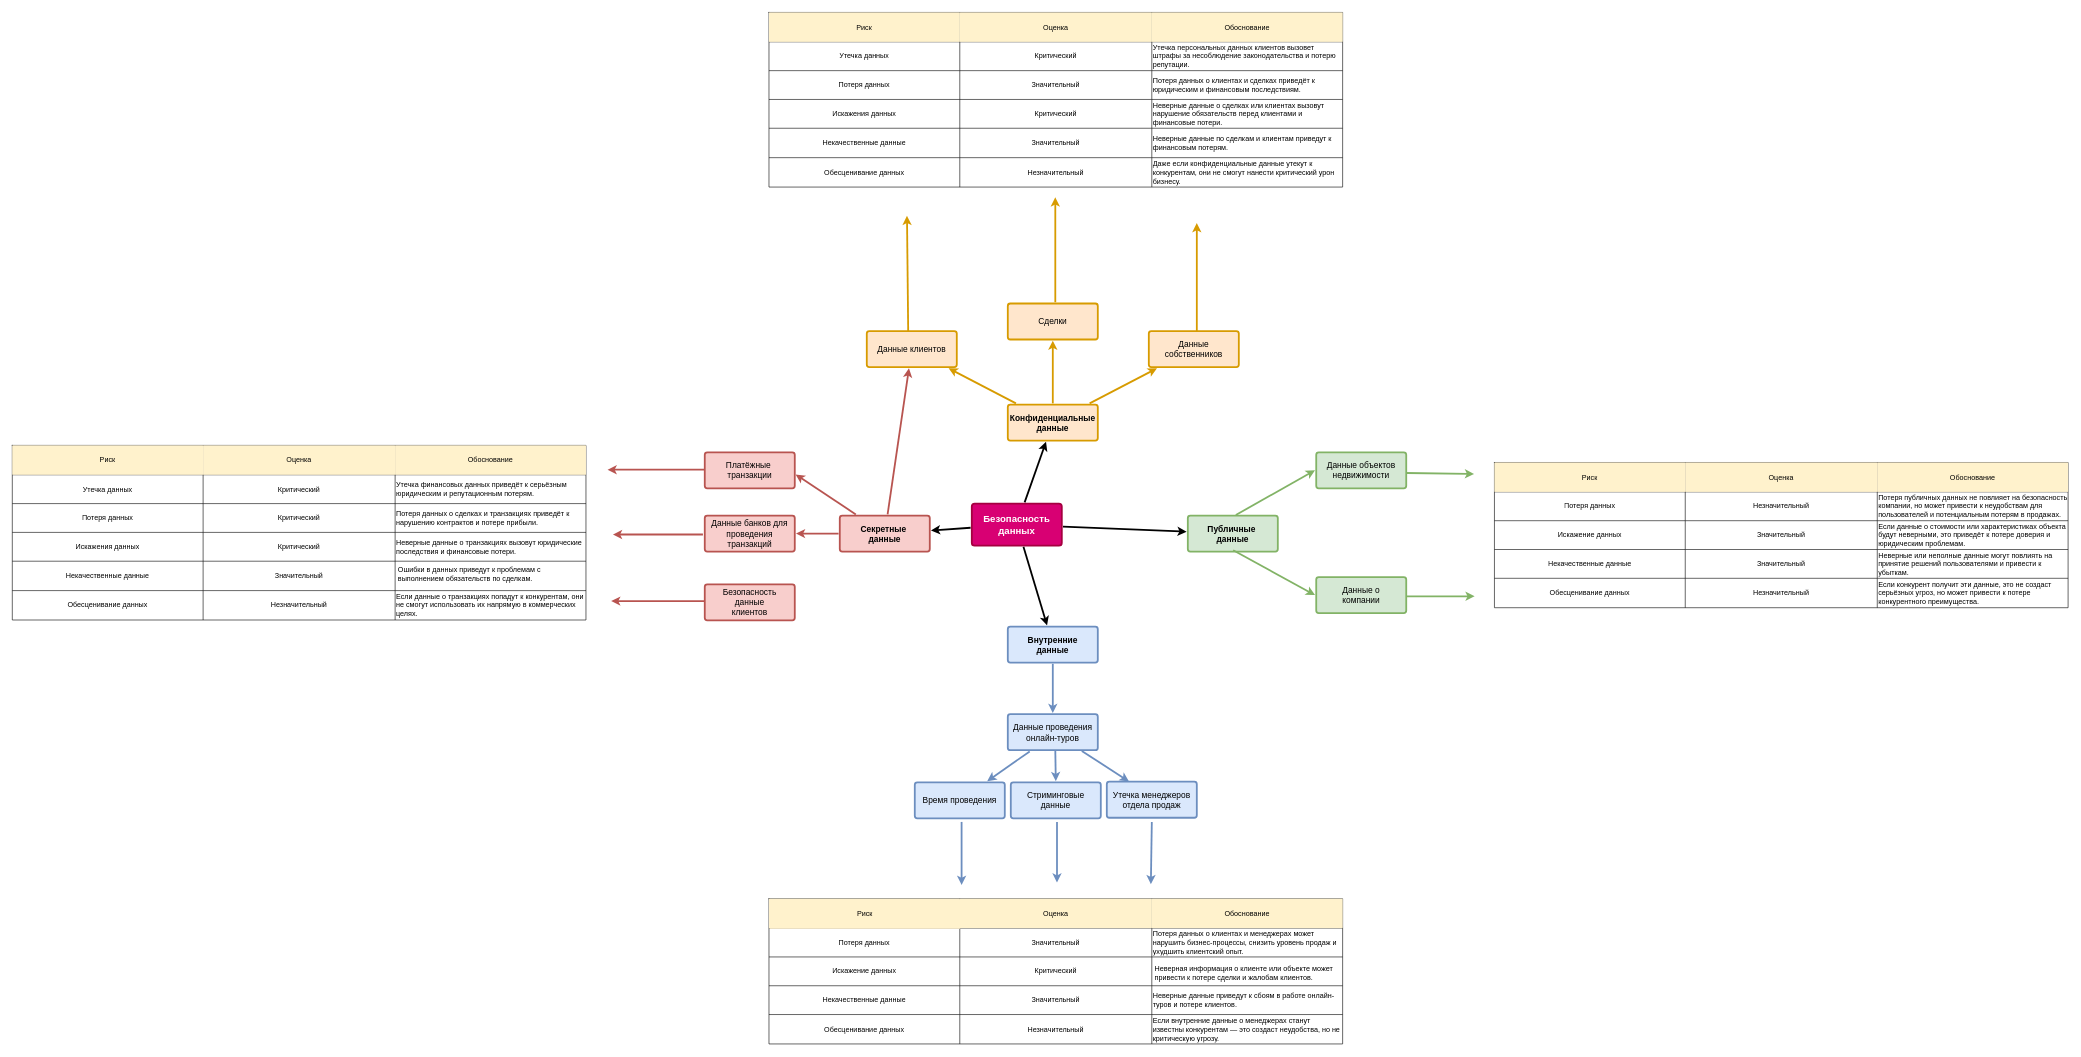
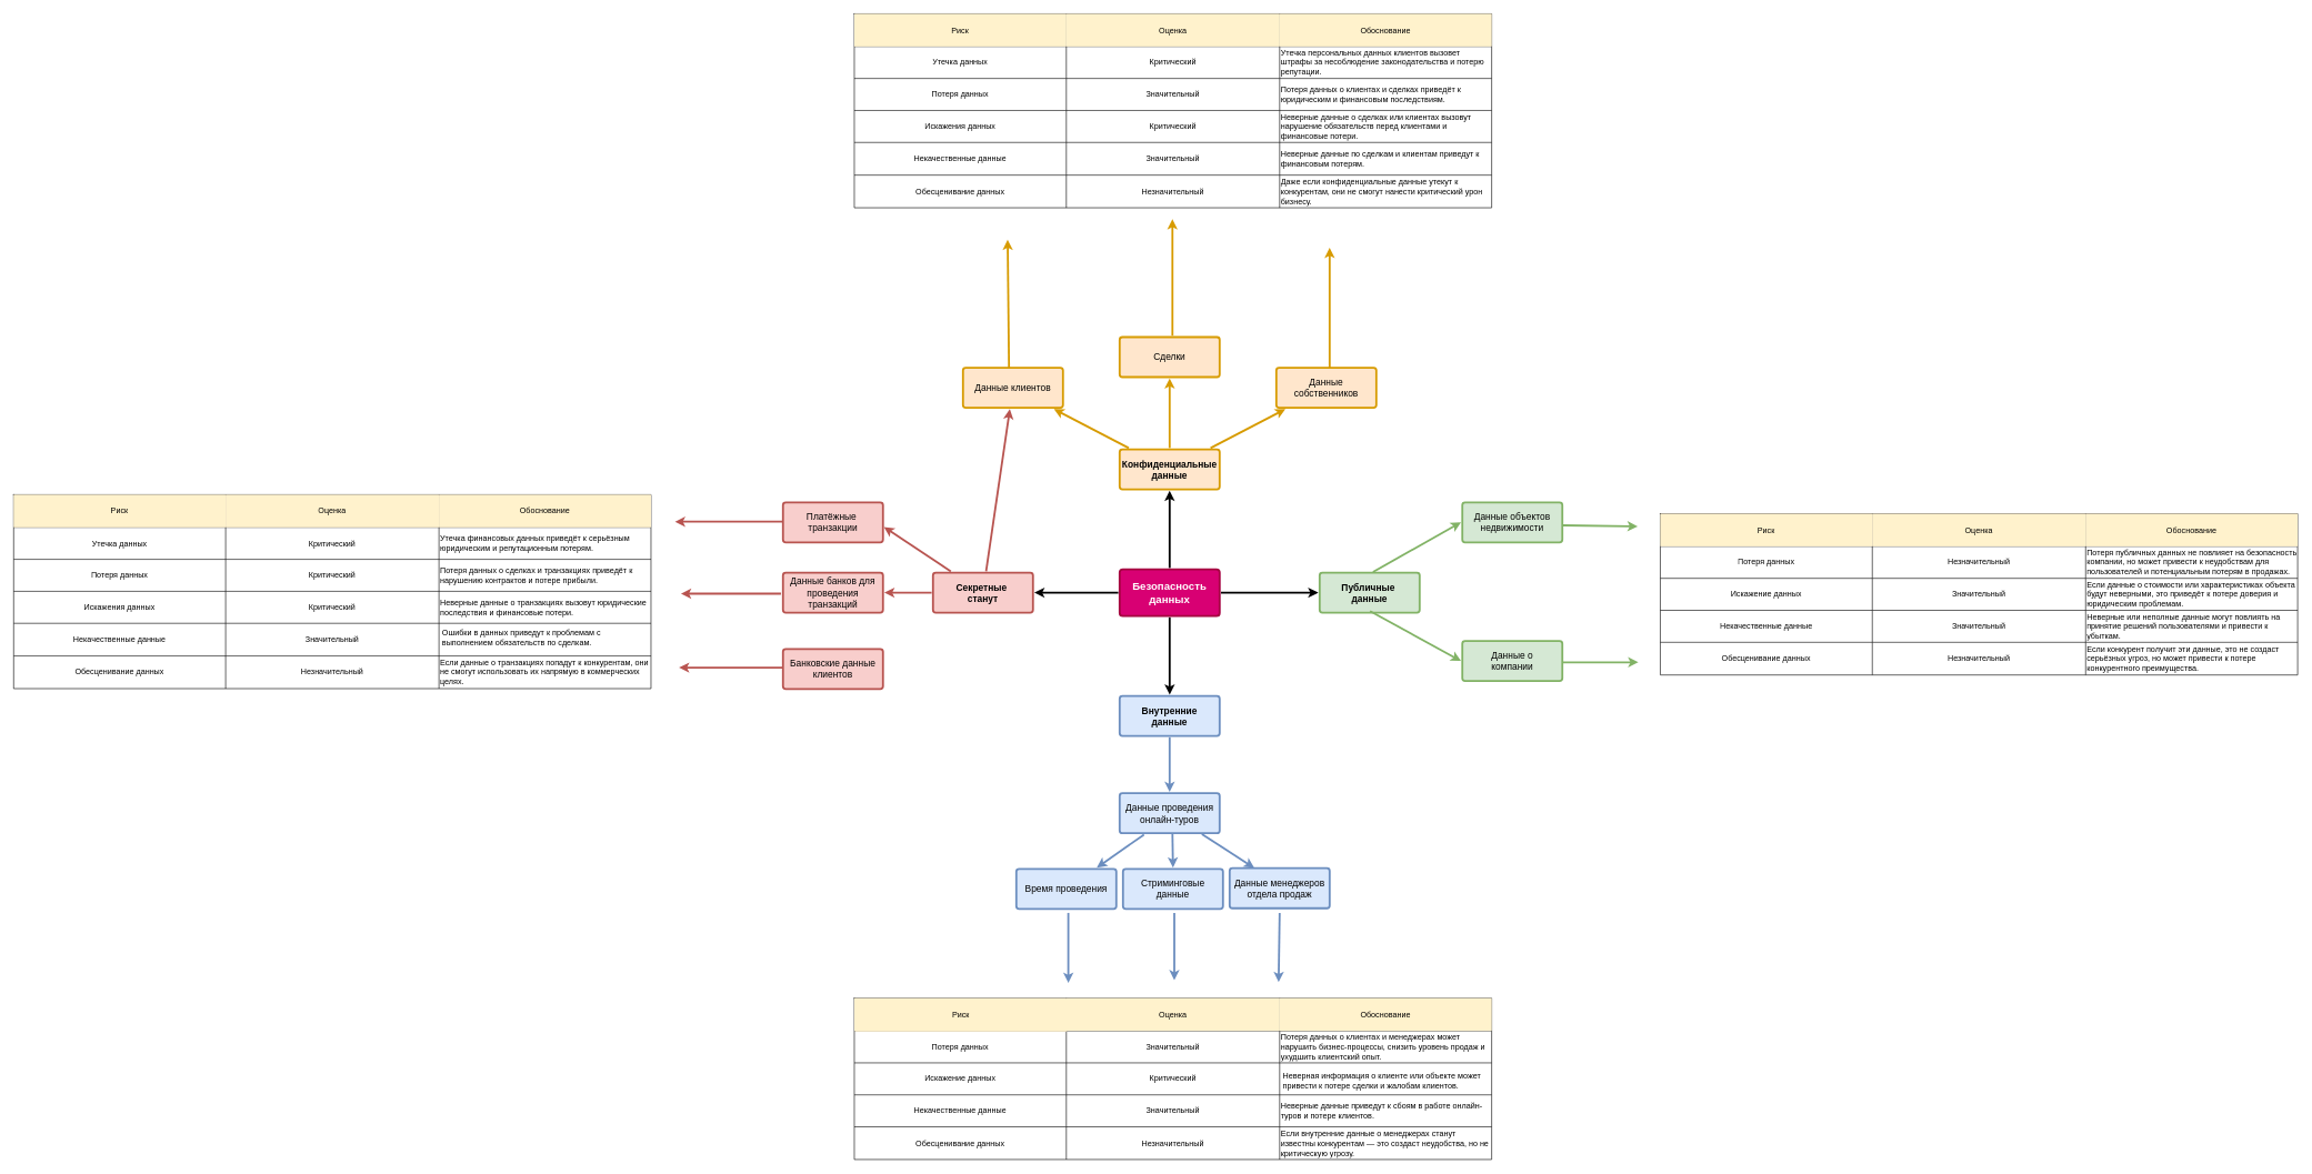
- <mxCell id="6" value="Безопасность данных" style="rounded=1;whiteSpace=wrap;html=1;shadow=0;labelBackgroundColor=none;strokeColor=#A50040;strokeWidth=3;fillColor=#d80073;fontFamily=Helvetica;fontSize=16;fontColor=#ffffff;align=center;fontStyle=1;spacing=5;arcSize=7;perimeterSpacing=2;" vertex="1" parent="1"><mxGeometry x="1619" y="838.5" width="150" height="70" as="geometry" /></mxCell>
+ <mxCell id="6" value="Безопасность данных" style="rounded=1;whiteSpace=wrap;html=1;shadow=0;labelBackgroundColor=none;strokeColor=#A50040;strokeWidth=3;fillColor=#d80073;fontFamily=Helvetica;fontSize=16;fontColor=#ffffff;align=center;fontStyle=1;spacing=5;arcSize=7;perimeterSpacing=2;" vertex="1" parent="1"><mxGeometry x="1679" y="853.5" width="150" height="70" as="geometry" /></mxCell>
- <mxCell id="10" value="Секретные&amp;nbsp;&lt;br&gt;данные" style="rounded=1;whiteSpace=wrap;html=1;shadow=0;labelBackgroundColor=none;strokeColor=#b85450;strokeWidth=3;fillColor=#f8cecc;fontFamily=Helvetica;fontSize=14;align=center;spacing=5;fontStyle=1;arcSize=7;perimeterSpacing=2;" vertex="1" parent="1"><mxGeometry x="1399" y="858.5" width="150" height="60" as="geometry" /></mxCell>
+ <mxCell id="10" value="Секретные&amp;nbsp;&lt;br&gt;станут" style="rounded=1;whiteSpace=wrap;html=1;shadow=0;labelBackgroundColor=none;strokeColor=#b85450;strokeWidth=3;fillColor=#f8cecc;fontFamily=Helvetica;fontSize=14;align=center;spacing=5;fontStyle=1;arcSize=7;perimeterSpacing=2;" vertex="1" parent="1"><mxGeometry x="1399" y="858.5" width="150" height="60" as="geometry" /></mxCell>
- <mxCell id="11" value="Безопасность данные&lt;br&gt;клиентов" style="rounded=1;whiteSpace=wrap;html=1;shadow=0;labelBackgroundColor=none;strokeColor=#b85450;strokeWidth=3;fillColor=#f8cecc;fontFamily=Helvetica;fontSize=14;align=center;spacing=5;fontStyle=0;arcSize=7;perimeterSpacing=2;" vertex="1" parent="1"><mxGeometry x="1174" y="973" width="150" height="60" as="geometry" /></mxCell>
+ <mxCell id="11" value="Банковские данные&lt;br&gt;клиентов" style="rounded=1;whiteSpace=wrap;html=1;shadow=0;labelBackgroundColor=none;strokeColor=#b85450;strokeWidth=3;fillColor=#f8cecc;fontFamily=Helvetica;fontSize=14;align=center;spacing=5;fontStyle=0;arcSize=7;perimeterSpacing=2;" vertex="1" parent="1"><mxGeometry x="1174" y="973" width="150" height="60" as="geometry" /></mxCell>
- <mxCell id="35" value="Утечка менеджеров&lt;br&gt;отдела продаж" style="rounded=1;whiteSpace=wrap;html=1;shadow=0;labelBackgroundColor=none;strokeColor=#6c8ebf;strokeWidth=3;fillColor=#dae8fc;fontFamily=Helvetica;fontSize=14;align=center;spacing=5;arcSize=7;perimeterSpacing=2;" vertex="1" parent="1"><mxGeometry x="1844" y="1302" width="150" height="60" as="geometry" /></mxCell>
+ <mxCell id="35" value="Данные менеджеров&lt;br&gt;отдела продаж" style="rounded=1;whiteSpace=wrap;html=1;shadow=0;labelBackgroundColor=none;strokeColor=#6c8ebf;strokeWidth=3;fillColor=#dae8fc;fontFamily=Helvetica;fontSize=14;align=center;spacing=5;arcSize=7;perimeterSpacing=2;" vertex="1" parent="1"><mxGeometry x="1844" y="1302" width="150" height="60" as="geometry" /></mxCell>
